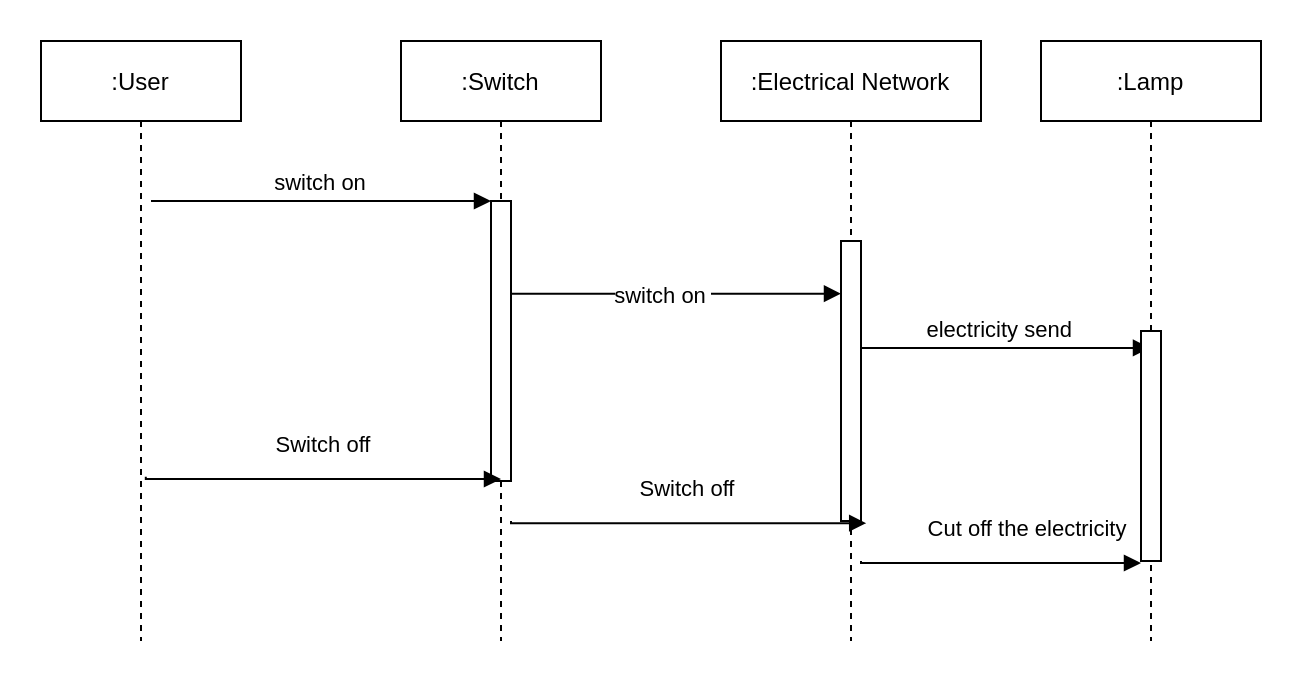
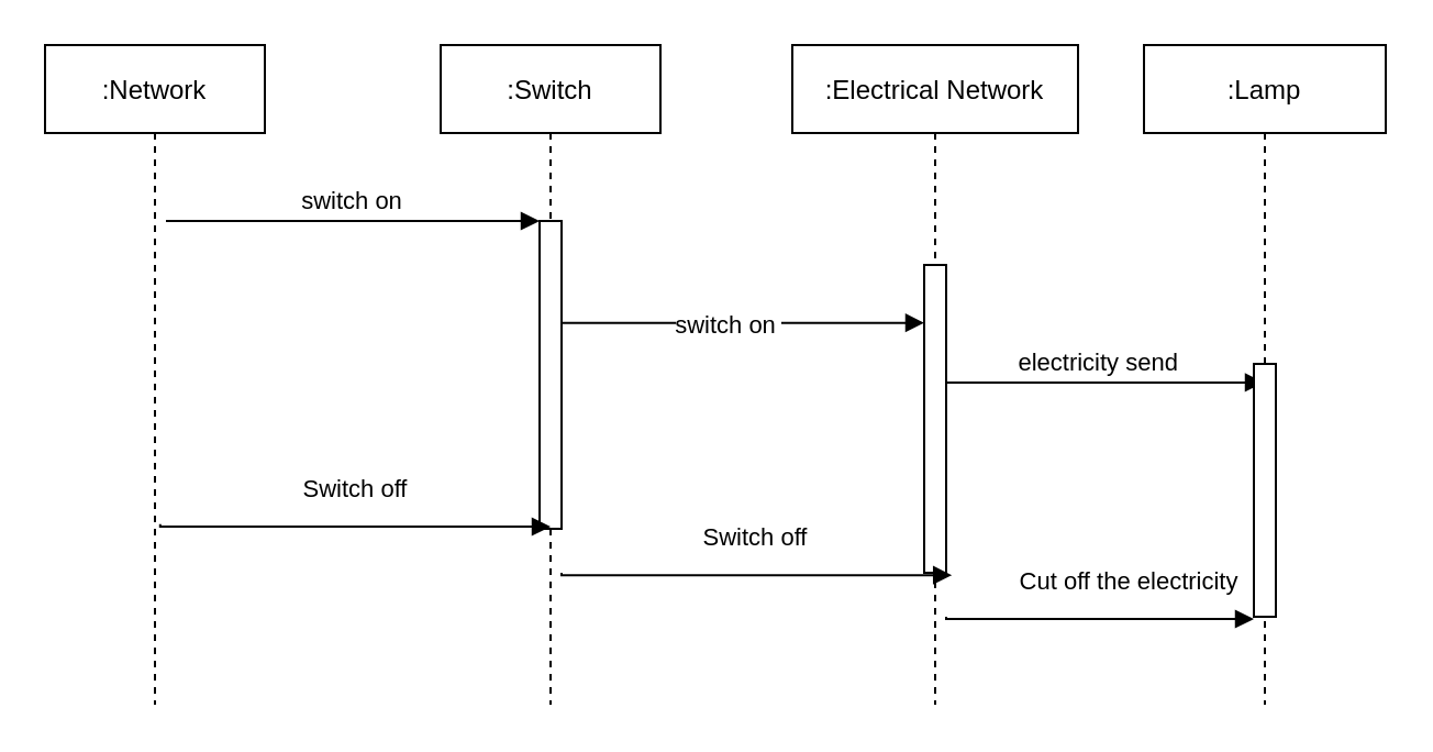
- <mxCell id="2" value=":User" style="shape=umlLifeline;perimeter=lifelinePerimeter;container=1;collapsible=0;recursiveResize=0;rounded=0;shadow=0;strokeWidth=1;" parent="1" vertex="1"><mxGeometry x="20" y="20" width="100" height="300" as="geometry" /></mxCell>
+ <mxCell id="2" value=":Network" style="shape=umlLifeline;perimeter=lifelinePerimeter;container=1;collapsible=0;recursiveResize=0;rounded=0;shadow=0;strokeWidth=1;" parent="1" vertex="1"><mxGeometry x="20" y="20" width="100" height="300" as="geometry" /></mxCell>
